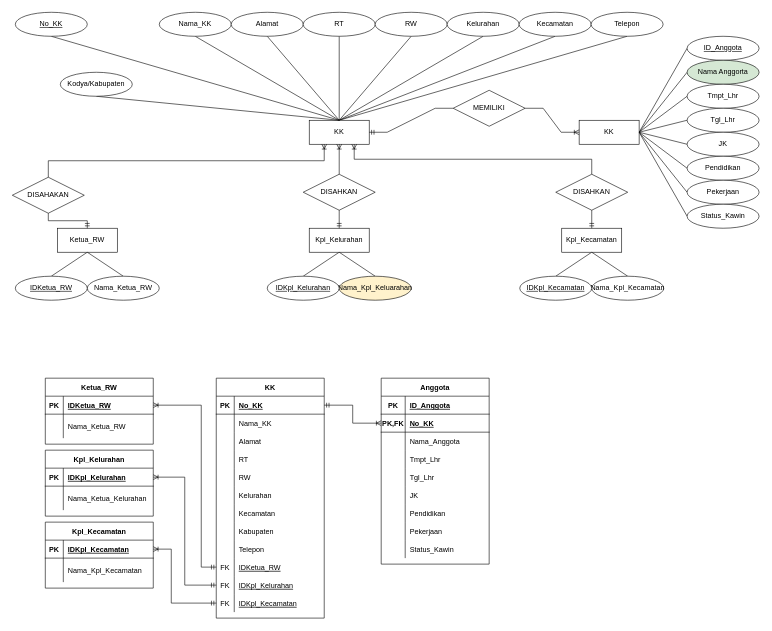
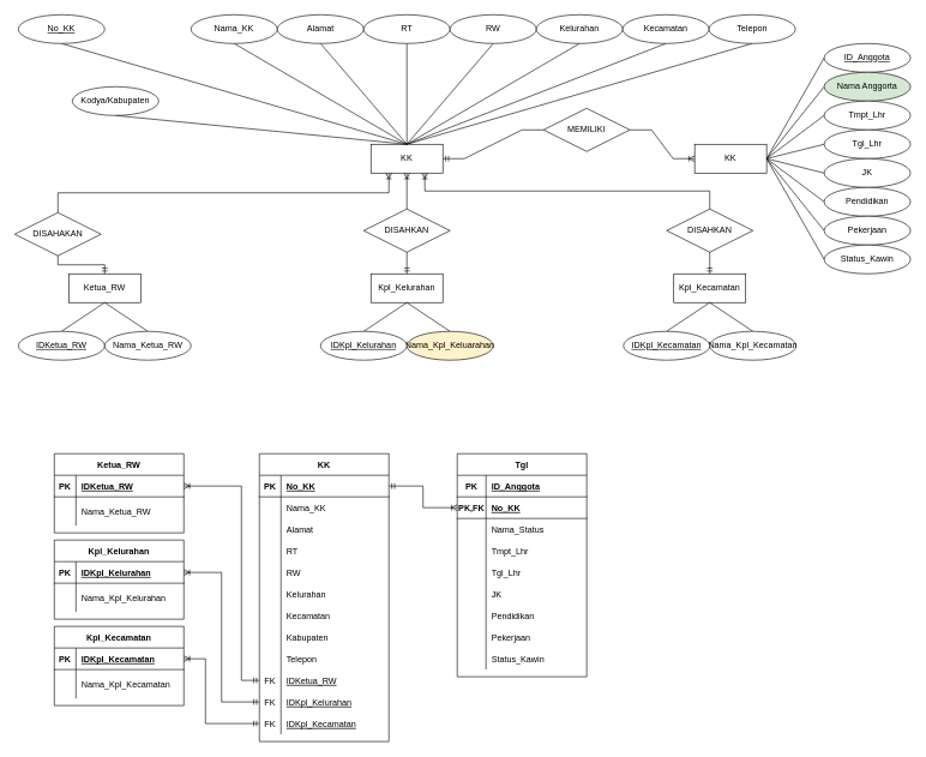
- <mxCell id="123" value="Anggota" style="shape=table;startSize=30;container=1;collapsible=1;childLayout=tableLayout;fixedRows=1;rowLines=0;fontStyle=1;align=center;resizeLast=1;" vertex="1" parent="1"><mxGeometry x="635" y="630" width="180" height="310" as="geometry" /></mxCell>
+ <mxCell id="123" value="Tgl" style="shape=table;startSize=30;container=1;collapsible=1;childLayout=tableLayout;fixedRows=1;rowLines=0;fontStyle=1;align=center;resizeLast=1;" vertex="1" parent="1"><mxGeometry x="635" y="630" width="180" height="310" as="geometry" /></mxCell>
- <mxCell id="132" value="Nama_Anggota" style="shape=partialRectangle;connectable=0;fillColor=none;top=0;left=0;bottom=0;right=0;align=left;spacingLeft=6;overflow=hidden;" vertex="1" parent="130"><mxGeometry x="40" width="140" height="30" as="geometry"><mxRectangle width="140" height="30" as="alternateBounds" /></mxGeometry></mxCell>
+ <mxCell id="132" value="Nama_Status" style="shape=partialRectangle;connectable=0;fillColor=none;top=0;left=0;bottom=0;right=0;align=left;spacingLeft=6;overflow=hidden;" vertex="1" parent="130"><mxGeometry x="40" width="140" height="30" as="geometry"><mxRectangle width="140" height="30" as="alternateBounds" /></mxGeometry></mxCell>
- <mxCell id="78" value="Nama_Ketua_Kelurahan" style="shape=partialRectangle;connectable=0;fillColor=none;top=0;left=0;bottom=0;right=0;align=left;spacingLeft=6;overflow=hidden;" vertex="1" parent="76"><mxGeometry x="30" width="150" height="40" as="geometry"><mxRectangle width="150" height="40" as="alternateBounds" /></mxGeometry></mxCell>
+ <mxCell id="78" value="Nama_Kpl_Kelurahan" style="shape=partialRectangle;connectable=0;fillColor=none;top=0;left=0;bottom=0;right=0;align=left;spacingLeft=6;overflow=hidden;" vertex="1" parent="76"><mxGeometry x="30" width="150" height="40" as="geometry"><mxRectangle width="150" height="40" as="alternateBounds" /></mxGeometry></mxCell>
